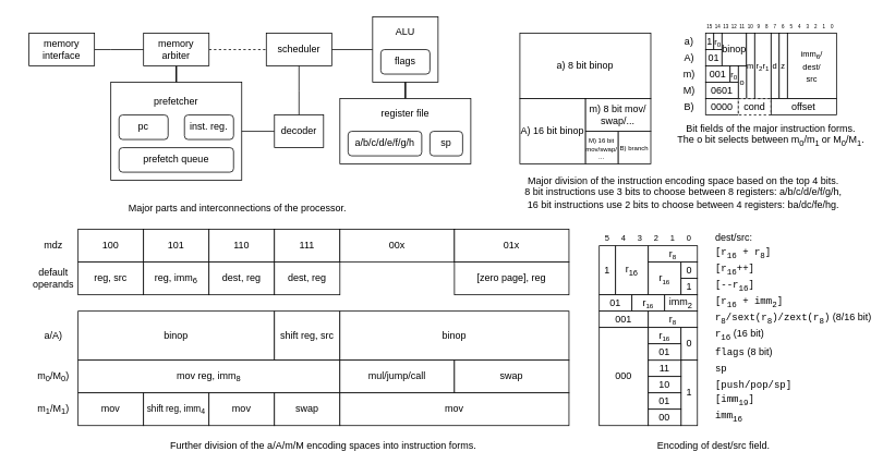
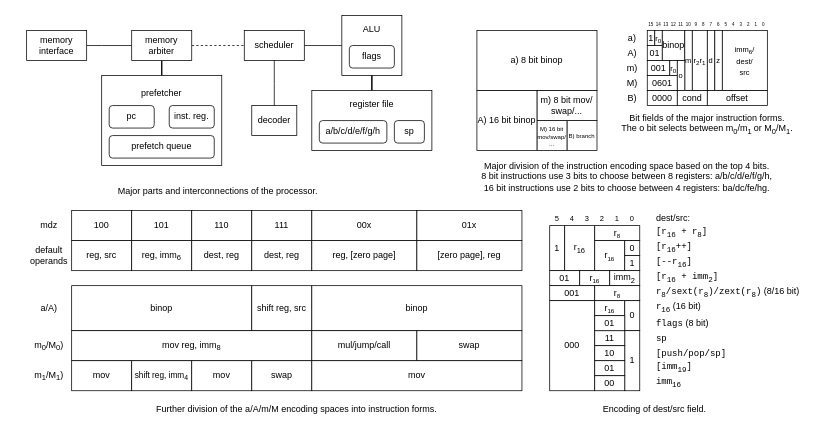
- <mxCell id="74" value="cond" style="rounded=0;whiteSpace=wrap;html=1;dashed=1;" vertex="1" parent="1"><mxGeometry x="902" y="120" width="40" height="20" as="geometry" /></mxCell>
+ <mxCell id="74" value="cond" style="rounded=0;whiteSpace=wrap;html=1;" vertex="1" parent="1"><mxGeometry x="902" y="120" width="40" height="20" as="geometry" /></mxCell>
- <mxCell id="48" style="edgeStyle=orthogonalEdgeStyle;rounded=0;orthogonalLoop=1;jettySize=auto;html=1;entryX=1;entryY=0.5;entryDx=0;entryDy=0;startArrow=none;startFill=0;endArrow=none;endFill=0;" edge="1" parent="1" source="50" target="43"><mxGeometry relative="1" as="geometry" /></mxCell>
+ <mxCell id="20" value="&lt;font style=&quot;font-size: 12px;&quot;&gt;reg, [zero page]&lt;/font&gt;" style="rounded=0;whiteSpace=wrap;html=1;" vertex="1" parent="1"><mxGeometry x="415" y="320" width="140" height="40" as="geometry" /></mxCell>
